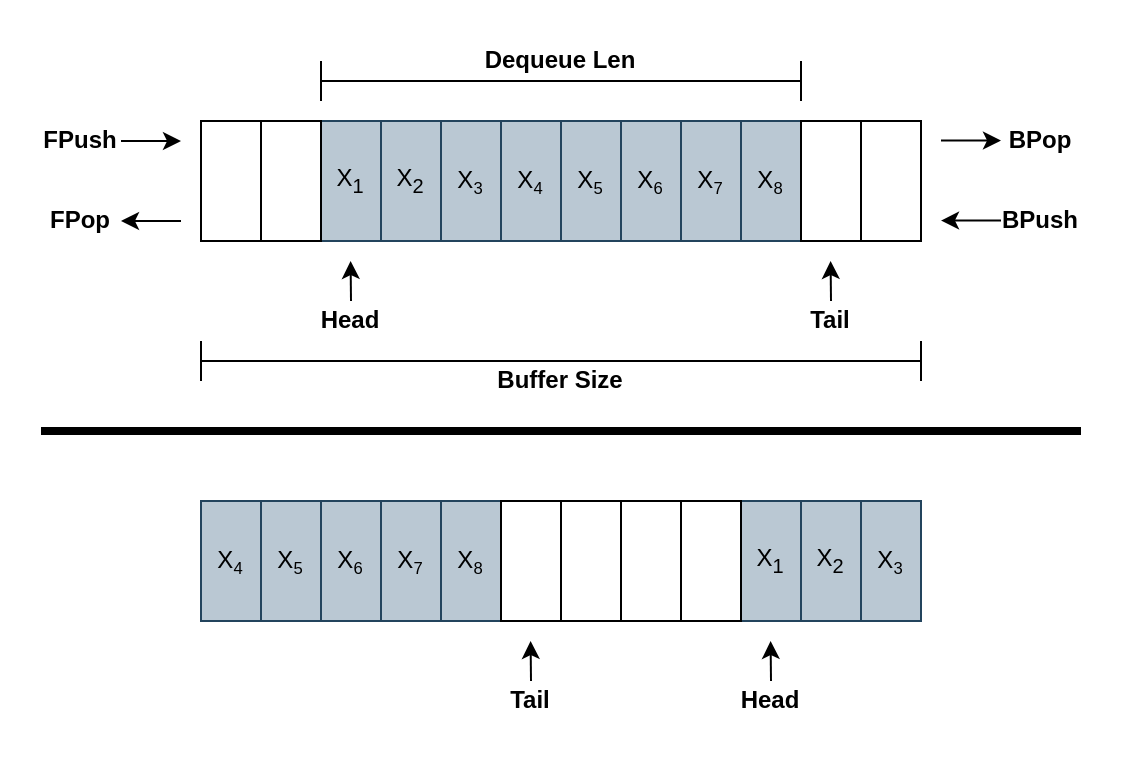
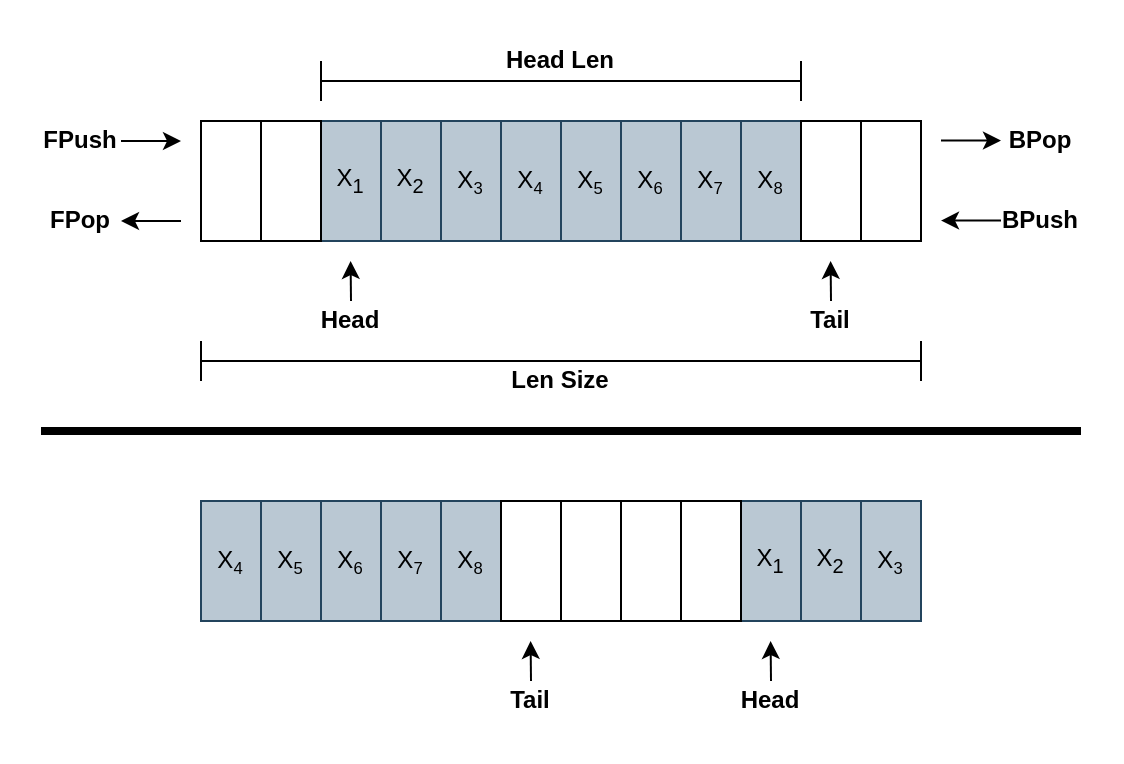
- <mxCell id="15" value="&lt;b&gt;Dequeue Len&lt;/b&gt;" style="text;html=1;strokeColor=none;fillColor=none;align=center;verticalAlign=middle;whiteSpace=wrap;rounded=0;" parent="1" vertex="1"><mxGeometry x="240" y="20" width="80" height="20" as="geometry" /></mxCell>
+ <mxCell id="15" value="&lt;b&gt;Head Len&lt;/b&gt;" style="text;html=1;strokeColor=none;fillColor=none;align=center;verticalAlign=middle;whiteSpace=wrap;rounded=0;" parent="1" vertex="1"><mxGeometry x="240" y="20" width="80" height="20" as="geometry" /></mxCell>
- <mxCell id="21" value="&lt;b&gt;Buffer Size&lt;/b&gt;" style="text;html=1;strokeColor=none;fillColor=none;align=center;verticalAlign=middle;whiteSpace=wrap;rounded=0;" parent="1" vertex="1"><mxGeometry x="240" y="180" width="80" height="20" as="geometry" /></mxCell>
+ <mxCell id="21" value="&lt;b&gt;Len Size&lt;/b&gt;" style="text;html=1;strokeColor=none;fillColor=none;align=center;verticalAlign=middle;whiteSpace=wrap;rounded=0;" parent="1" vertex="1"><mxGeometry x="240" y="180" width="80" height="20" as="geometry" /></mxCell>
